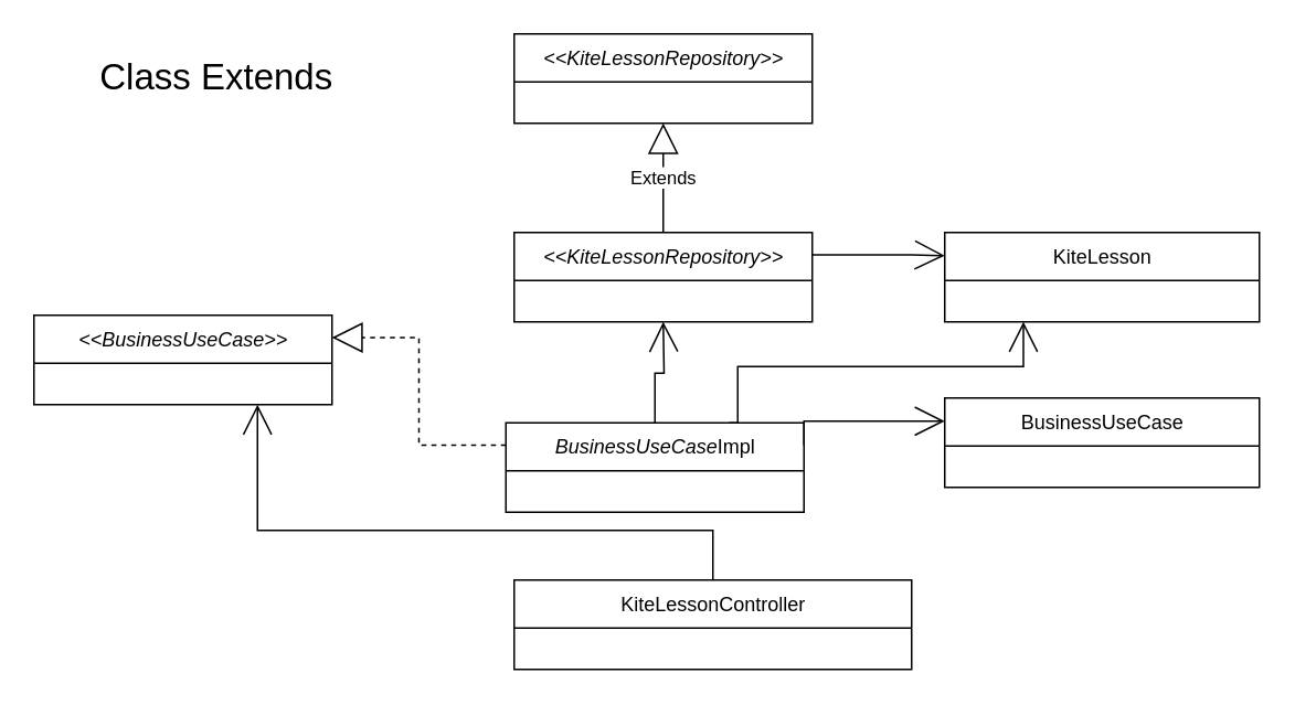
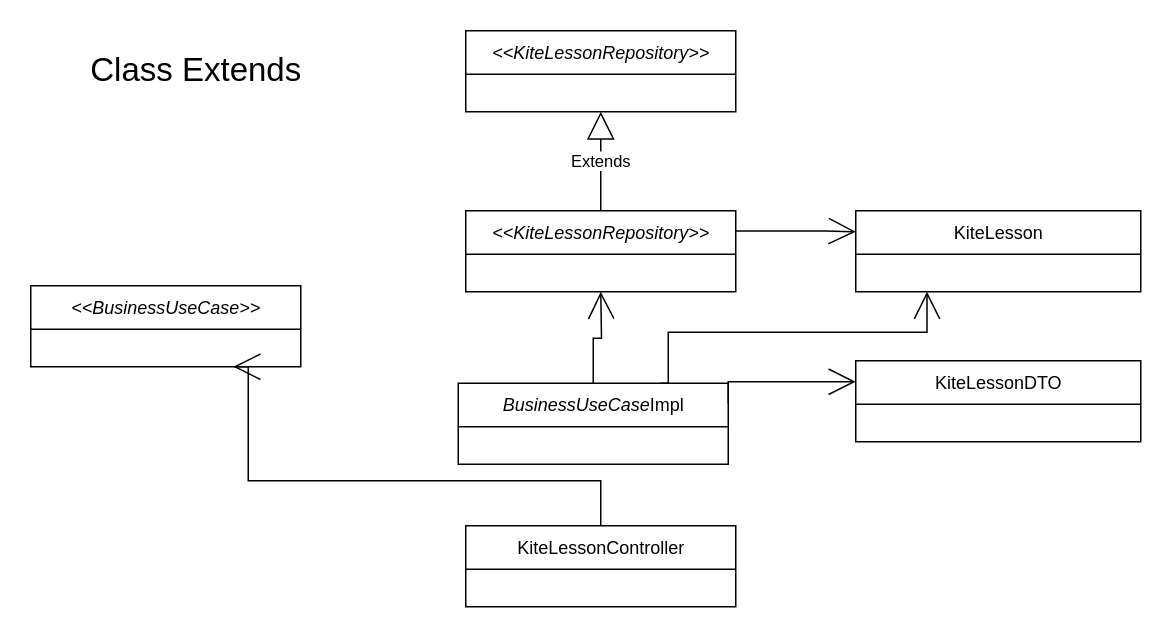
- <mxCell id="10" style="edgeStyle=orthogonalEdgeStyle;rounded=0;html=1;dashed=1;labelBackgroundColor=none;startArrow=none;startFill=0;startSize=8;endArrow=block;endFill=0;endSize=16;fontFamily=Verdana;fontSize=12;entryX=1;entryY=0.25;entryDx=0;entryDy=0;exitX=0;exitY=0.25;exitDx=0;exitDy=0;" parent="1" source="4" target="3" edge="1"><mxGeometry relative="1" as="geometry"><mxPoint x="260" y="256" as="sourcePoint" /><mxPoint x="260" y="210" as="targetPoint" /></mxGeometry></mxCell>
- <mxCell id="15" value="&lt;span style=&quot;font-weight: normal&quot;&gt;BusinessUseCase&lt;br&gt;&lt;/span&gt;" style="swimlane;fontStyle=1;align=center;verticalAlign=middle;childLayout=stackLayout;horizontal=1;startSize=29;horizontalStack=0;resizeParent=1;resizeParentMax=0;resizeLast=0;collapsible=0;marginBottom=0;html=1;" vertex="1" parent="1"><mxGeometry x="570" y="240" width="190" height="54" as="geometry" /></mxCell>
+ <mxCell id="15" value="&lt;span style=&quot;font-weight: normal&quot;&gt;KiteLessonDTO&lt;br&gt;&lt;/span&gt;" style="swimlane;fontStyle=1;align=center;verticalAlign=middle;childLayout=stackLayout;horizontal=1;startSize=29;horizontalStack=0;resizeParent=1;resizeParentMax=0;resizeLast=0;collapsible=0;marginBottom=0;html=1;" vertex="1" parent="1"><mxGeometry x="570" y="240" width="190" height="54" as="geometry" /></mxCell>
- <mxCell id="5" value="&lt;span style=&quot;font-weight: normal&quot;&gt;KiteLessonController&lt;br&gt;&lt;/span&gt;" style="swimlane;fontStyle=1;align=center;verticalAlign=middle;childLayout=stackLayout;horizontal=1;startSize=29;horizontalStack=0;resizeParent=1;resizeParentMax=0;resizeLast=0;collapsible=0;marginBottom=0;html=1;" parent="1" vertex="1"><mxGeometry x="310" y="350" width="240" height="54" as="geometry" /></mxCell>
+ <mxCell id="5" value="&lt;span style=&quot;font-weight: normal&quot;&gt;KiteLessonController&lt;br&gt;&lt;/span&gt;" style="swimlane;fontStyle=1;align=center;verticalAlign=middle;childLayout=stackLayout;horizontal=1;startSize=29;horizontalStack=0;resizeParent=1;resizeParentMax=0;resizeLast=0;collapsible=0;marginBottom=0;html=1;" parent="1" vertex="1"><mxGeometry x="310" y="350" width="180" height="54" as="geometry" /></mxCell>
